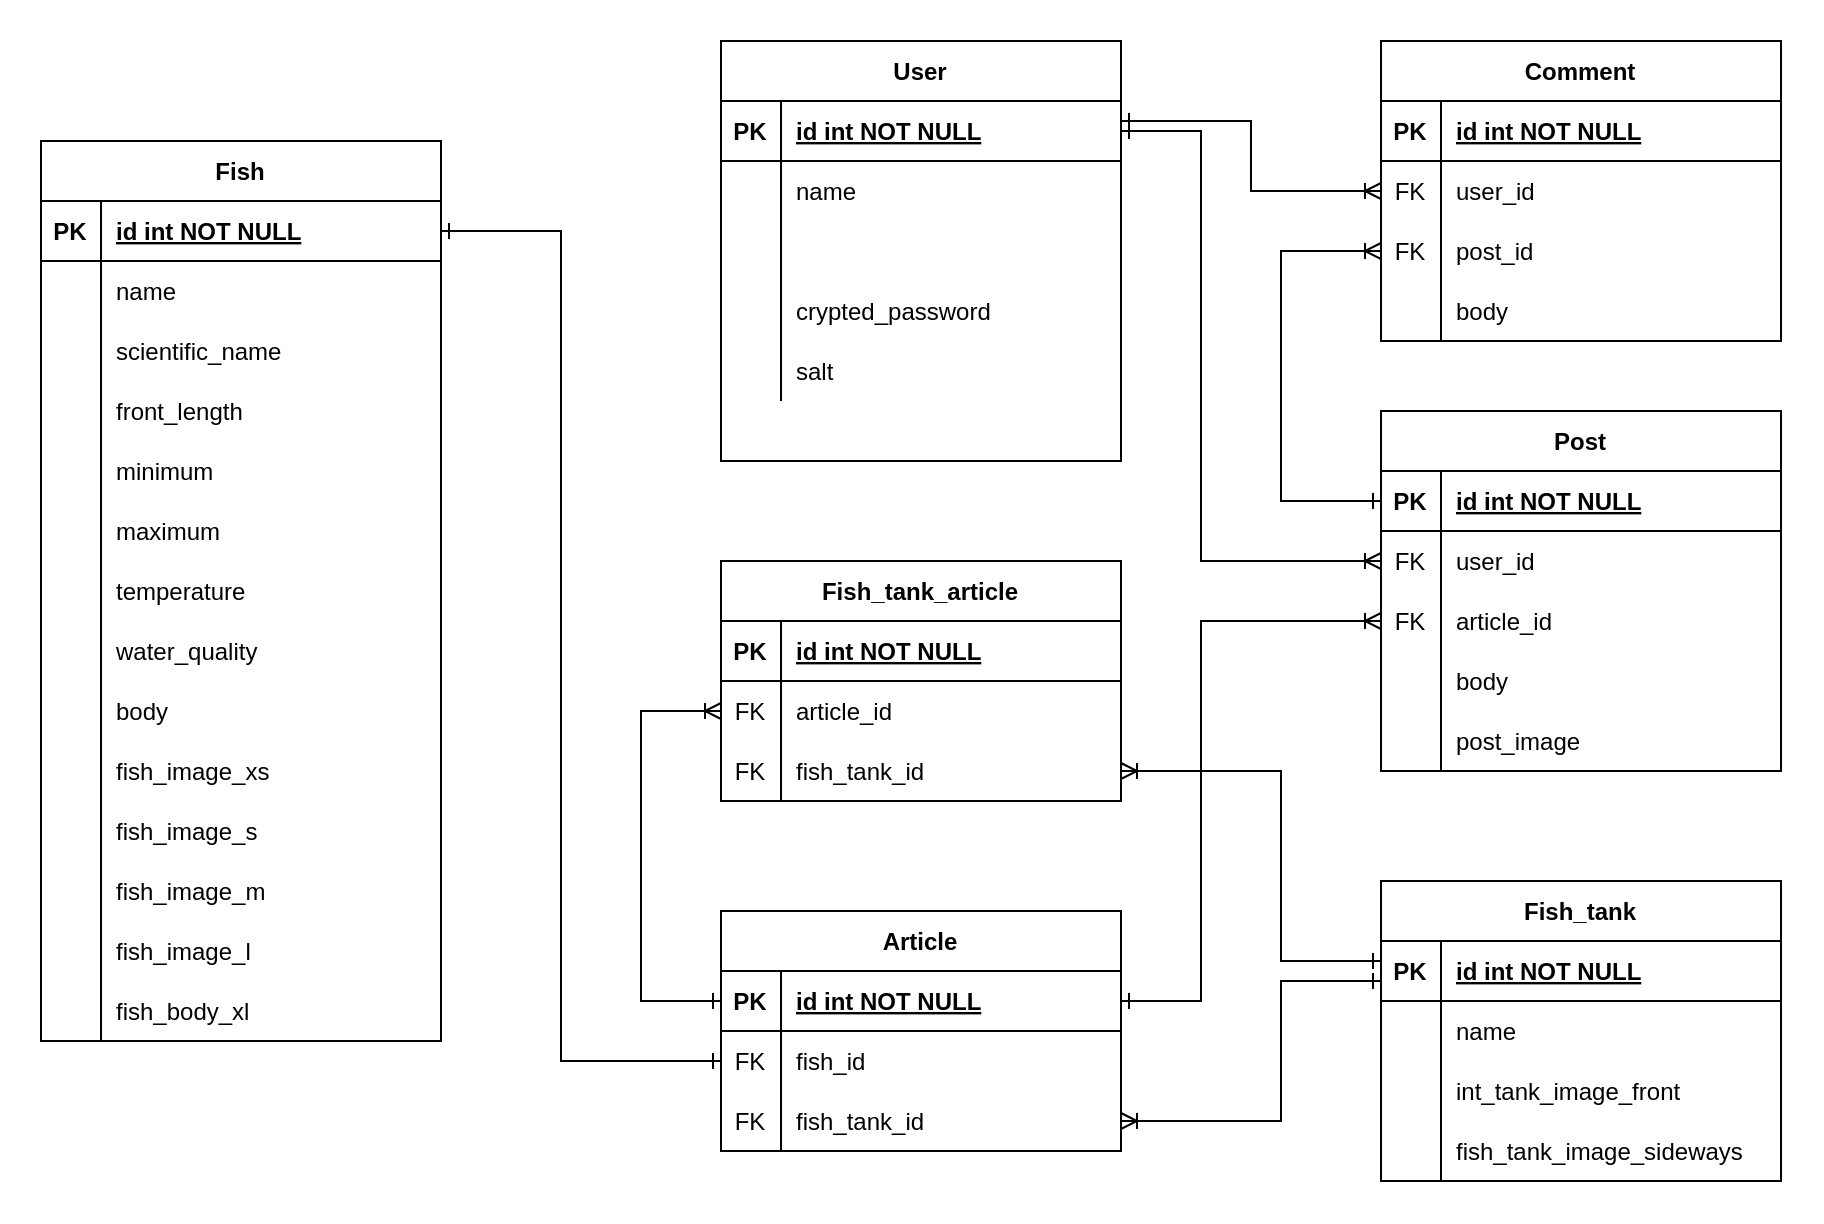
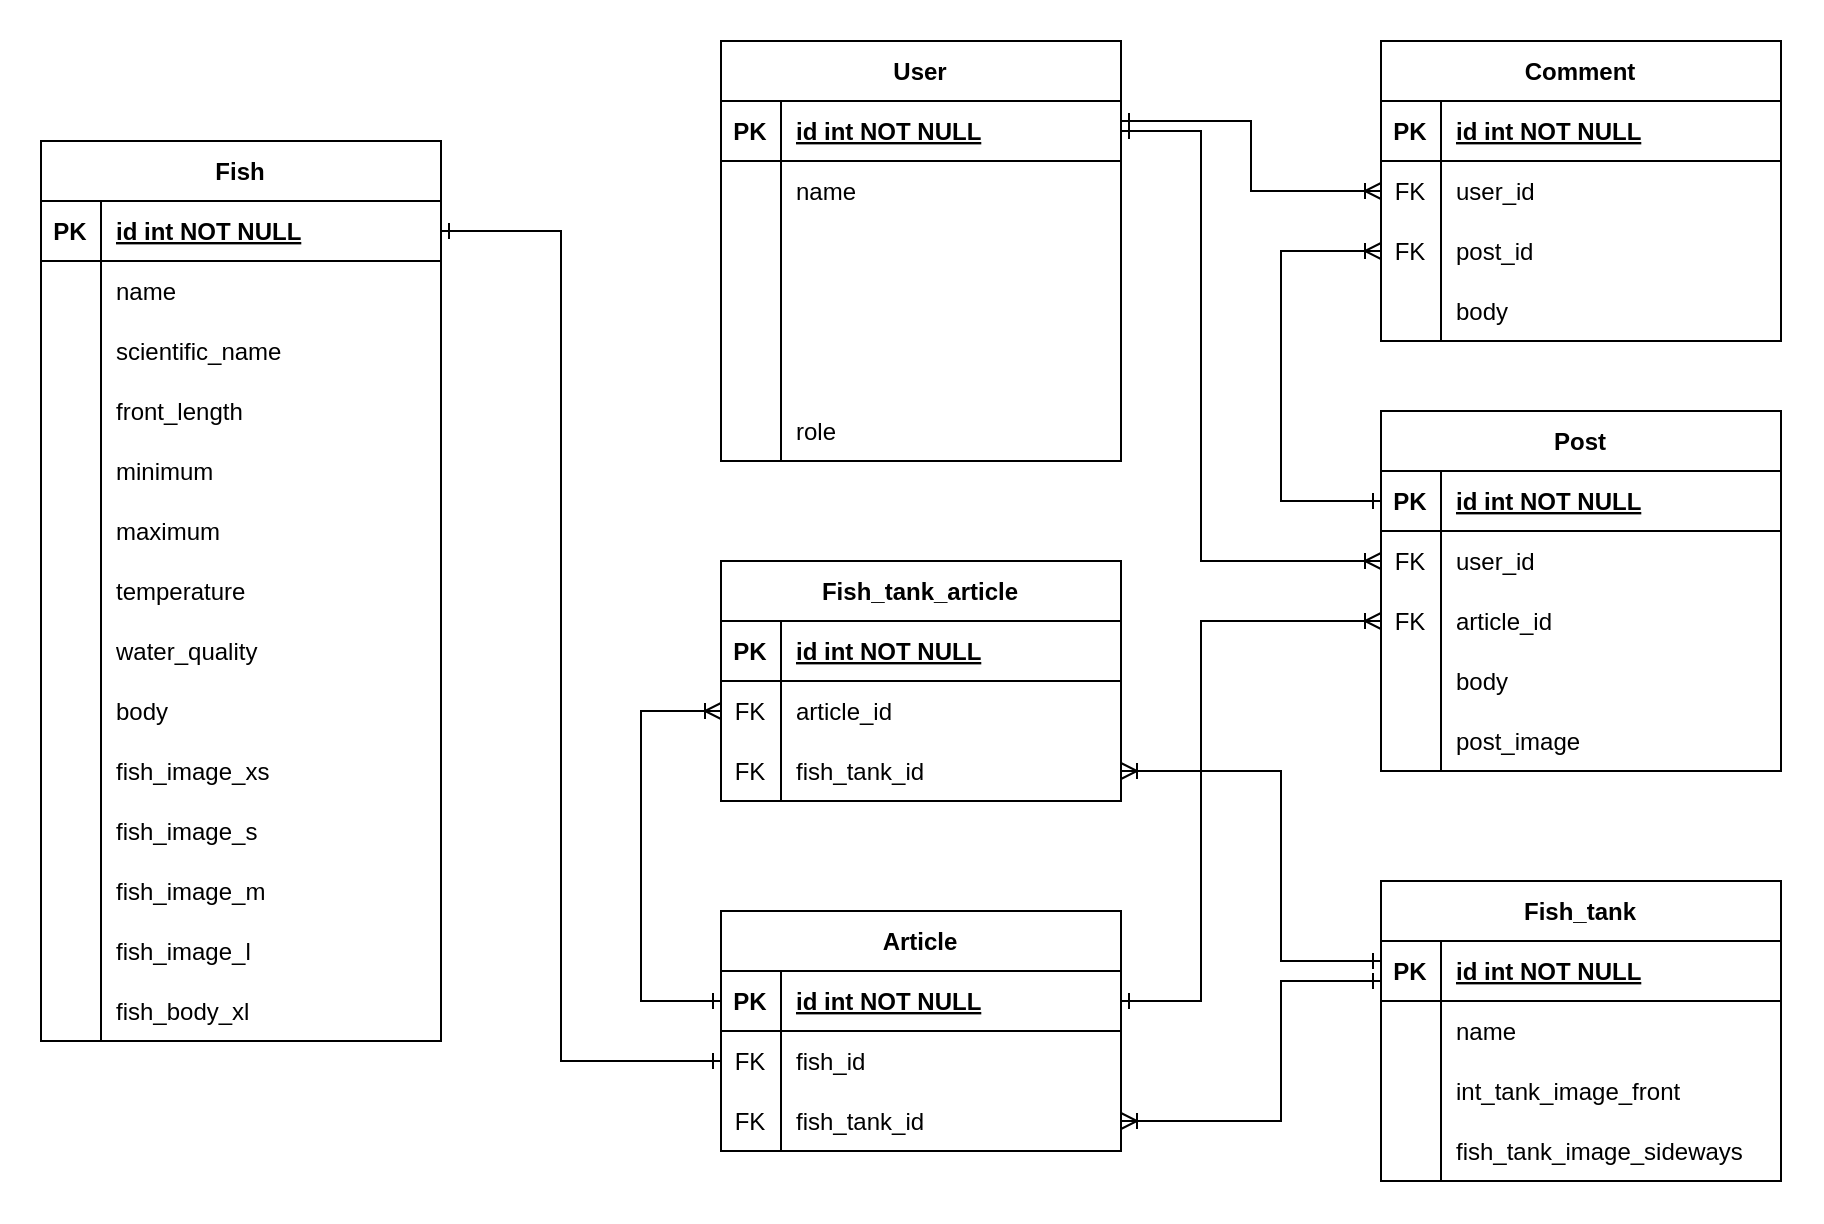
- <mxCell id="13" value="crypted_password" style="shape=partialRectangle;overflow=hidden;connectable=0;fillColor=none;top=0;left=0;bottom=0;right=0;align=left;spacingLeft=6;" vertex="1" parent="11"><mxGeometry x="30" width="170.0" height="30" as="geometry"><mxRectangle width="170.0" height="30" as="alternateBounds" /></mxGeometry></mxCell>
- <mxCell id="16" value="salt" style="shape=partialRectangle;overflow=hidden;connectable=0;fillColor=none;top=0;left=0;bottom=0;right=0;align=left;spacingLeft=6;" vertex="1" parent="14"><mxGeometry x="30" width="170.0" height="30" as="geometry"><mxRectangle width="170.0" height="30" as="alternateBounds" /></mxGeometry></mxCell>
+ <mxCell id="19" value="role" style="shape=partialRectangle;overflow=hidden;connectable=0;fillColor=none;top=0;left=0;bottom=0;right=0;align=left;spacingLeft=6;" vertex="1" parent="17"><mxGeometry x="30" width="170.0" height="30" as="geometry"><mxRectangle width="170.0" height="30" as="alternateBounds" /></mxGeometry></mxCell>
